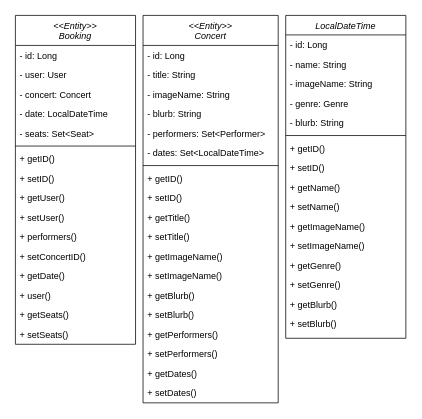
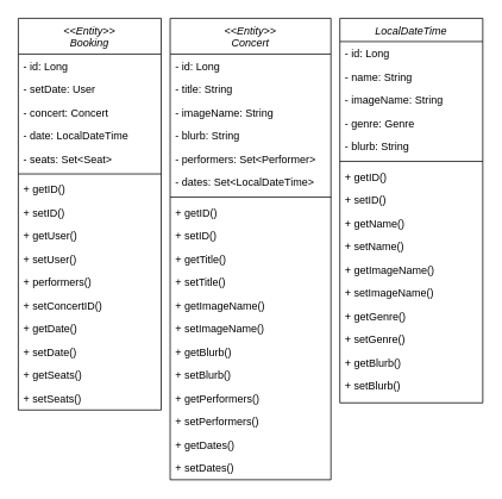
- <mxCell id="24" value="- user: User" style="text;align=left;verticalAlign=top;spacingLeft=4;spacingRight=4;overflow=hidden;rotatable=0;points=[[0,0.5],[1,0.5]];portConstraint=eastwest;rounded=0;shadow=0;html=0;" parent="22" vertex="1"><mxGeometry y="66" width="160" height="26" as="geometry" /></mxCell>
+ <mxCell id="24" value="- setDate: User" style="text;align=left;verticalAlign=top;spacingLeft=4;spacingRight=4;overflow=hidden;rotatable=0;points=[[0,0.5],[1,0.5]];portConstraint=eastwest;rounded=0;shadow=0;html=0;" parent="22" vertex="1"><mxGeometry y="66" width="160" height="26" as="geometry" /></mxCell>
- <mxCell id="36" value="+ user()" style="text;align=left;verticalAlign=top;spacingLeft=4;spacingRight=4;overflow=hidden;rotatable=0;points=[[0,0.5],[1,0.5]];portConstraint=eastwest;rounded=0;shadow=0;html=0;" vertex="1" parent="22"><mxGeometry y="360" width="160" height="26" as="geometry" /></mxCell>
+ <mxCell id="36" value="+ setDate()" style="text;align=left;verticalAlign=top;spacingLeft=4;spacingRight=4;overflow=hidden;rotatable=0;points=[[0,0.5],[1,0.5]];portConstraint=eastwest;rounded=0;shadow=0;html=0;" vertex="1" parent="22"><mxGeometry y="360" width="160" height="26" as="geometry" /></mxCell>
